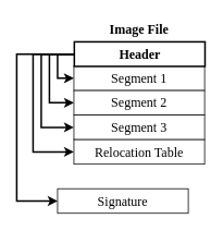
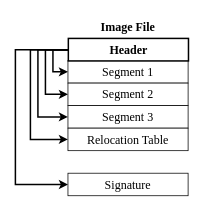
- <mxCell id="11" value="&lt;font style=&quot;font-size: 16px;&quot; face=&quot;LMRoman10-Regular&quot;&gt;Signature&lt;br&gt;&lt;/font&gt;" style="rounded=0;whiteSpace=wrap;html=1;" parent="1" vertex="1"><mxGeometry x="70" y="230" width="160" height="30" as="geometry" /></mxCell>
+ <mxCell id="11" value="&lt;font style=&quot;font-size: 16px;&quot; face=&quot;LMRoman10-Regular&quot;&gt;Signature&lt;br&gt;&lt;/font&gt;" style="rounded=0;whiteSpace=wrap;html=1;" parent="1" vertex="1"><mxGeometry x="90" y="230" width="160" height="30" as="geometry" /></mxCell>
